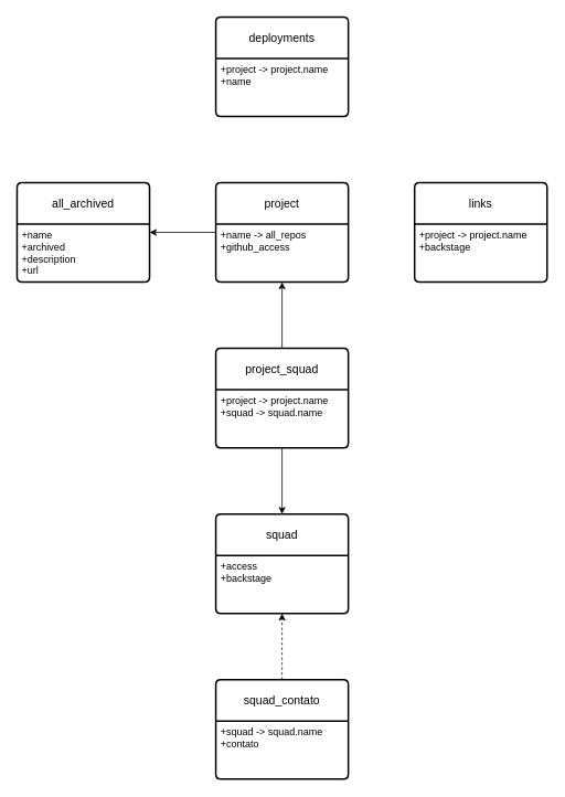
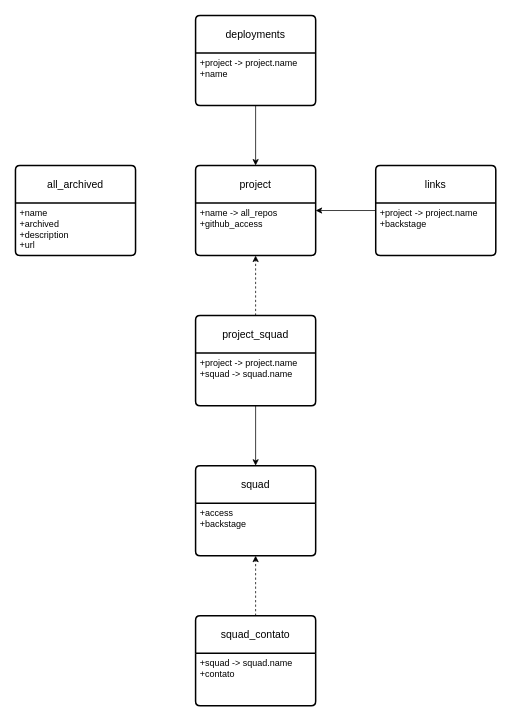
+ <mxCell id="7" style="edgeStyle=orthogonalEdgeStyle;rounded=0;orthogonalLoop=1;jettySize=auto;html=1;" edge="1" parent="1" source="8" target="5"><mxGeometry relative="1" as="geometry" /></mxCell>
- <mxCell id="4" style="edgeStyle=orthogonalEdgeStyle;rounded=0;orthogonalLoop=1;jettySize=auto;html=1;" edge="1" parent="1" source="5" target="2"><mxGeometry relative="1" as="geometry" /></mxCell>
+ <mxCell id="10" style="edgeStyle=orthogonalEdgeStyle;rounded=0;orthogonalLoop=1;jettySize=auto;html=1;" edge="1" parent="1" source="11" target="5"><mxGeometry relative="1" as="geometry" /></mxCell>
- <mxCell id="19" style="edgeStyle=orthogonalEdgeStyle;rounded=0;orthogonalLoop=1;jettySize=auto;html=1;" edge="1" parent="1" source="20" target="5"><mxGeometry relative="1" as="geometry" /></mxCell>
+ <mxCell id="19" style="edgeStyle=orthogonalEdgeStyle;rounded=0;orthogonalLoop=1;jettySize=auto;html=1;dashed=1;" edge="1" parent="1" source="20" target="5"><mxGeometry relative="1" as="geometry" /></mxCell>
